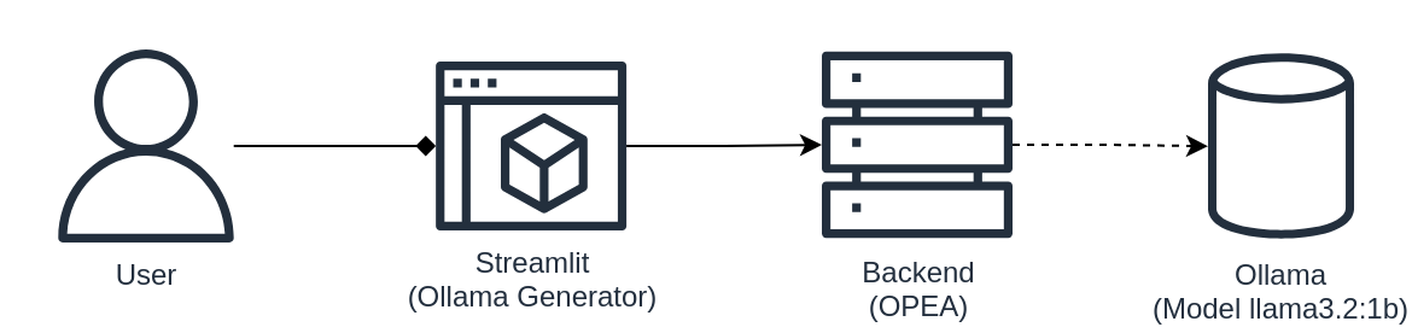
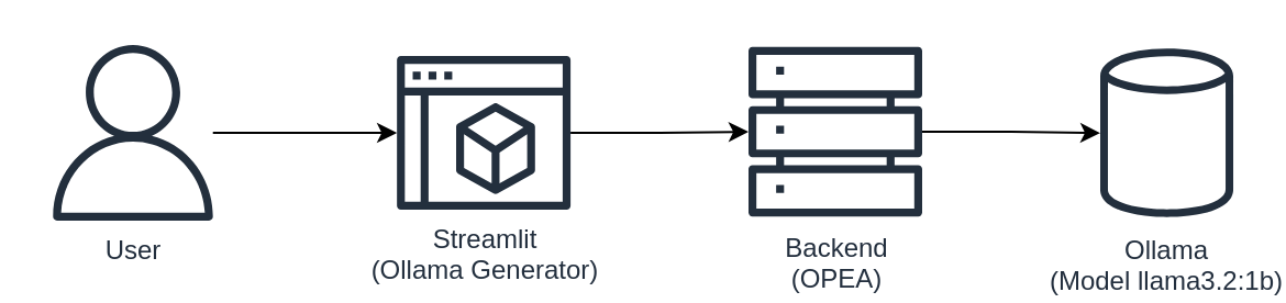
- <mxCell id="7" style="edgeStyle=orthogonalEdgeStyle;rounded=0;orthogonalLoop=1;jettySize=auto;html=1;dashed=1;" edge="1" parent="1" source="8" target="6"><mxGeometry relative="1" as="geometry" /></mxCell>
+ <mxCell id="7" style="edgeStyle=orthogonalEdgeStyle;rounded=0;orthogonalLoop=1;jettySize=auto;html=1;" edge="1" parent="1" source="8" target="6"><mxGeometry relative="1" as="geometry" /></mxCell>
- <mxCell id="2" style="edgeStyle=orthogonalEdgeStyle;rounded=0;orthogonalLoop=1;jettySize=auto;html=1;endArrow=diamond;" edge="1" parent="1" source="3" target="5"><mxGeometry relative="1" as="geometry" /></mxCell>
+ <mxCell id="2" style="edgeStyle=orthogonalEdgeStyle;rounded=0;orthogonalLoop=1;jettySize=auto;html=1;" edge="1" parent="1" source="3" target="5"><mxGeometry relative="1" as="geometry" /></mxCell>
